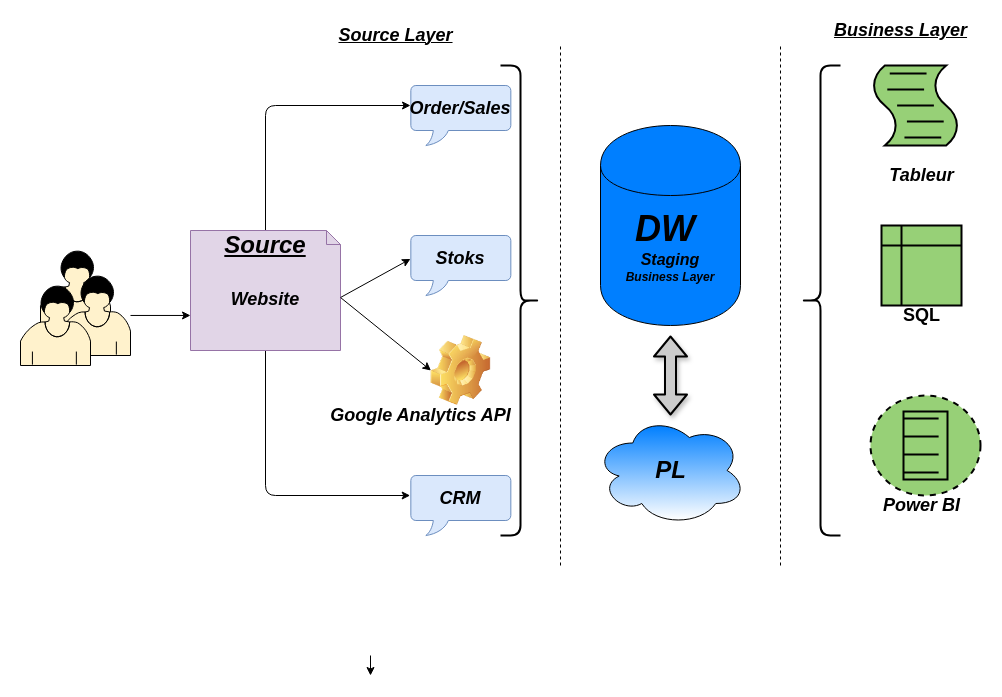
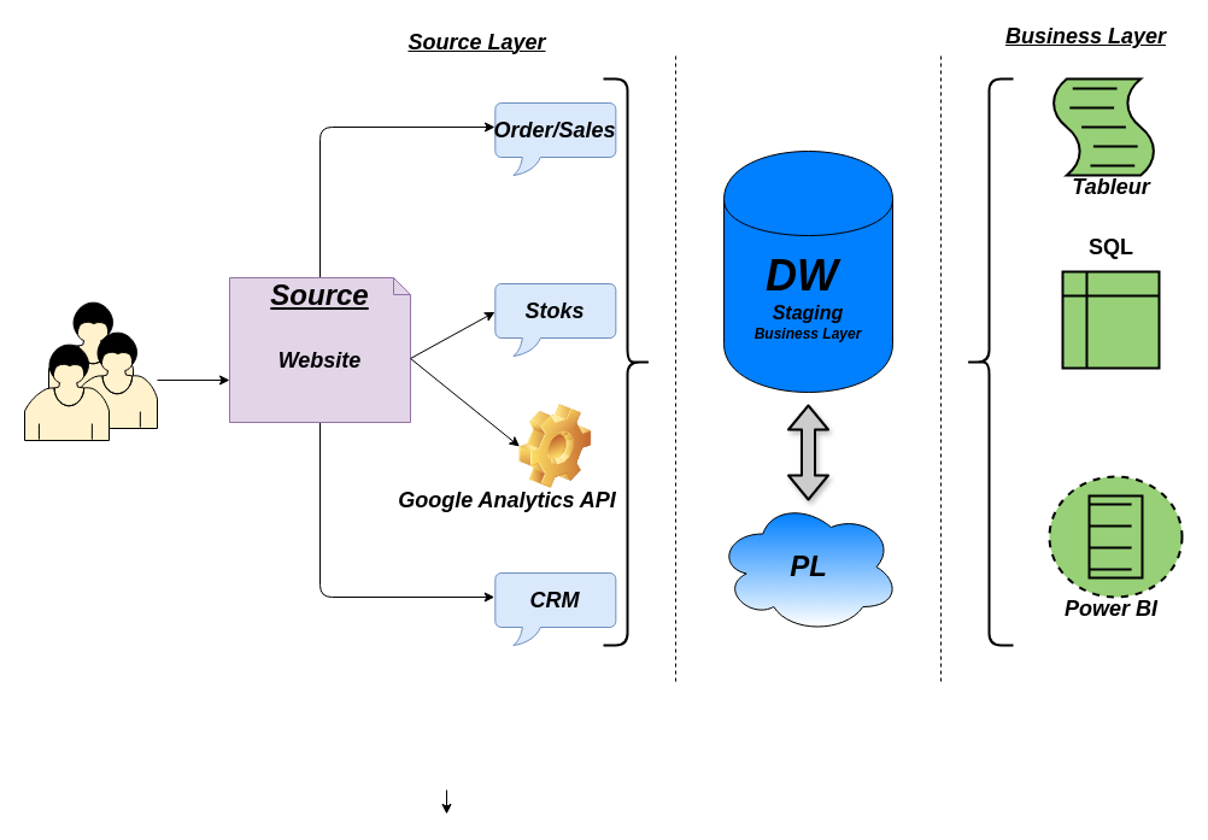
- <mxCell id="16" value="&lt;i&gt;&lt;b&gt;&lt;font style=&quot;font-size: 18px&quot;&gt;Tableur&lt;/font&gt;&lt;/b&gt;&lt;/i&gt;" style="text;html=1;align=center;verticalAlign=middle;resizable=0;points=[];autosize=1;" parent="1" vertex="1"><mxGeometry x="881" y="165" width="80" height="20" as="geometry" /></mxCell>
+ <mxCell id="16" value="&lt;i&gt;&lt;b&gt;&lt;font style=&quot;font-size: 18px&quot;&gt;Tableur&lt;/font&gt;&lt;/b&gt;&lt;/i&gt;" style="text;html=1;align=center;verticalAlign=middle;resizable=0;points=[];autosize=1;" parent="1" vertex="1"><mxGeometry x="881" y="145" width="80" height="20" as="geometry" /></mxCell>
- <mxCell id="17" value="&lt;span style=&quot;text-align: left ; background-color: rgb(255 , 255 , 255)&quot;&gt;&lt;font style=&quot;font-size: 18px&quot;&gt;&lt;b&gt;SQL&lt;/b&gt;&lt;/font&gt;&lt;/span&gt;" style="text;html=1;align=center;verticalAlign=middle;resizable=0;points=[];autosize=1;" parent="1" vertex="1"><mxGeometry x="896" y="305" width="50" height="20" as="geometry" /></mxCell>
+ <mxCell id="17" value="&lt;span style=&quot;text-align: left ; background-color: rgb(255 , 255 , 255)&quot;&gt;&lt;font style=&quot;font-size: 18px&quot;&gt;&lt;b&gt;SQL&lt;/b&gt;&lt;/font&gt;&lt;/span&gt;" style="text;html=1;align=center;verticalAlign=middle;resizable=0;points=[];autosize=1;" parent="1" vertex="1"><mxGeometry x="896" y="195" width="50" height="20" as="geometry" /></mxCell>
